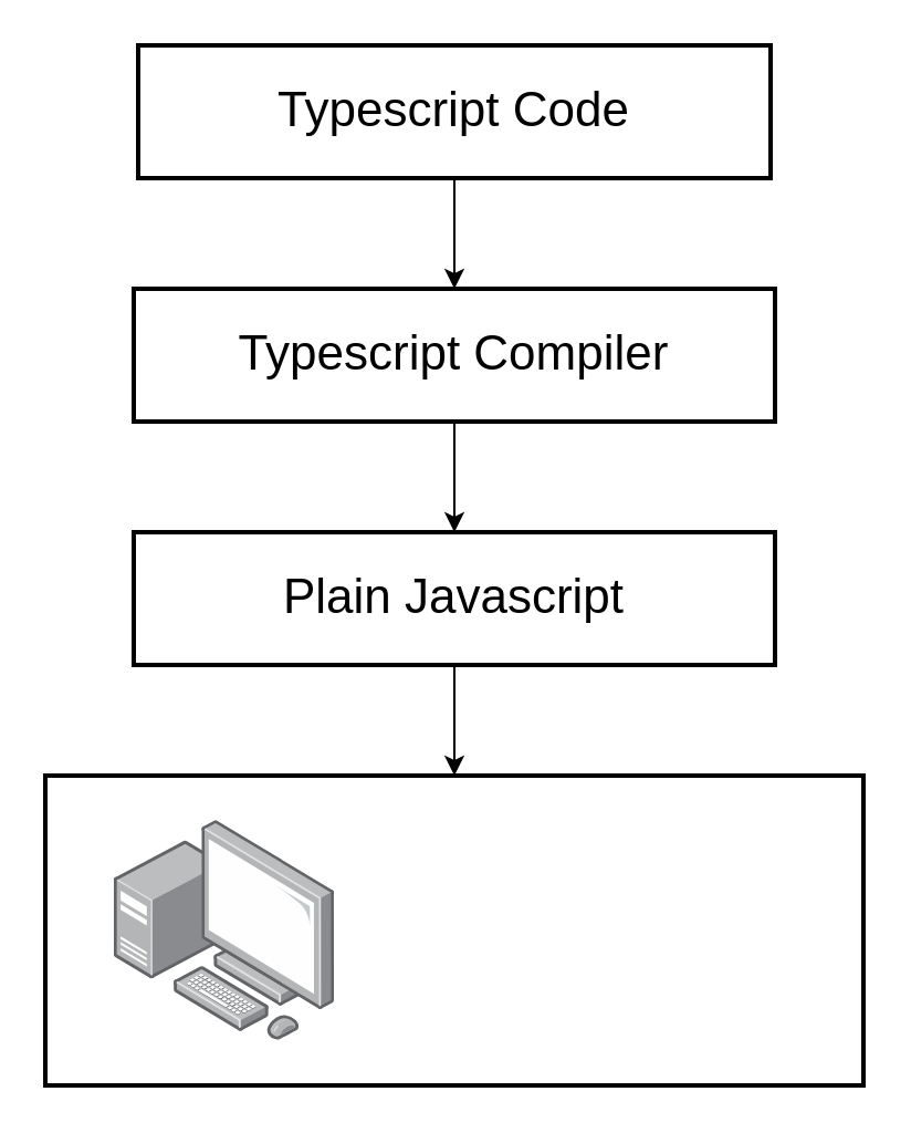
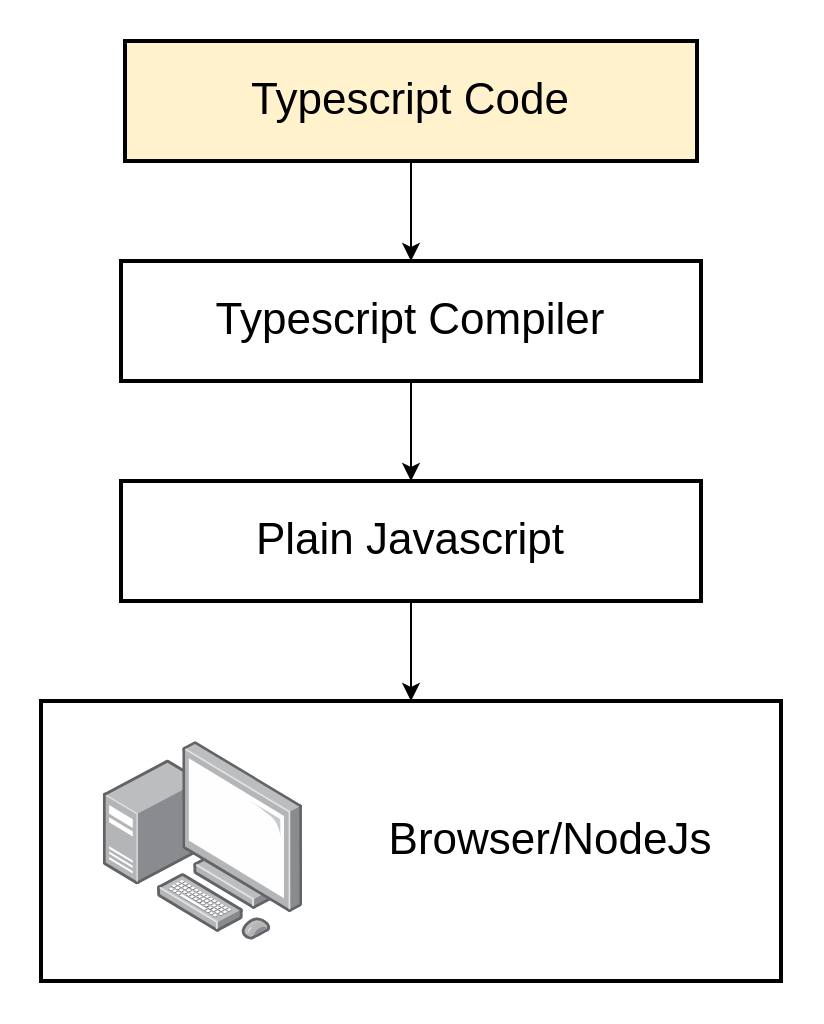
- <mxCell id="3" value="&lt;span style=&quot;font-size: 22px;&quot;&gt;Typescript Code&lt;/span&gt;" style="rounded=0;whiteSpace=wrap;html=1;strokeWidth=2;fontSize=22;fontStyle=0" vertex="1" parent="1"><mxGeometry x="62" y="20" width="286" height="60" as="geometry" /></mxCell>
+ <mxCell id="3" value="&lt;span style=&quot;font-size: 22px;&quot;&gt;Typescript Code&lt;/span&gt;" style="rounded=0;whiteSpace=wrap;html=1;strokeWidth=2;fontSize=22;fontStyle=0;fillColor=#fff2cc;" vertex="1" parent="1"><mxGeometry x="62" y="20" width="286" height="60" as="geometry" /></mxCell>
+ <mxCell id="12" value="Browser/NodeJs" style="text;html=1;strokeColor=none;fillColor=none;align=center;verticalAlign=middle;whiteSpace=wrap;rounded=0;fontSize=22;fontStyle=0" vertex="1" parent="10"><mxGeometry x="160" y="50.2" width="190" height="40" as="geometry" /></mxCell>
